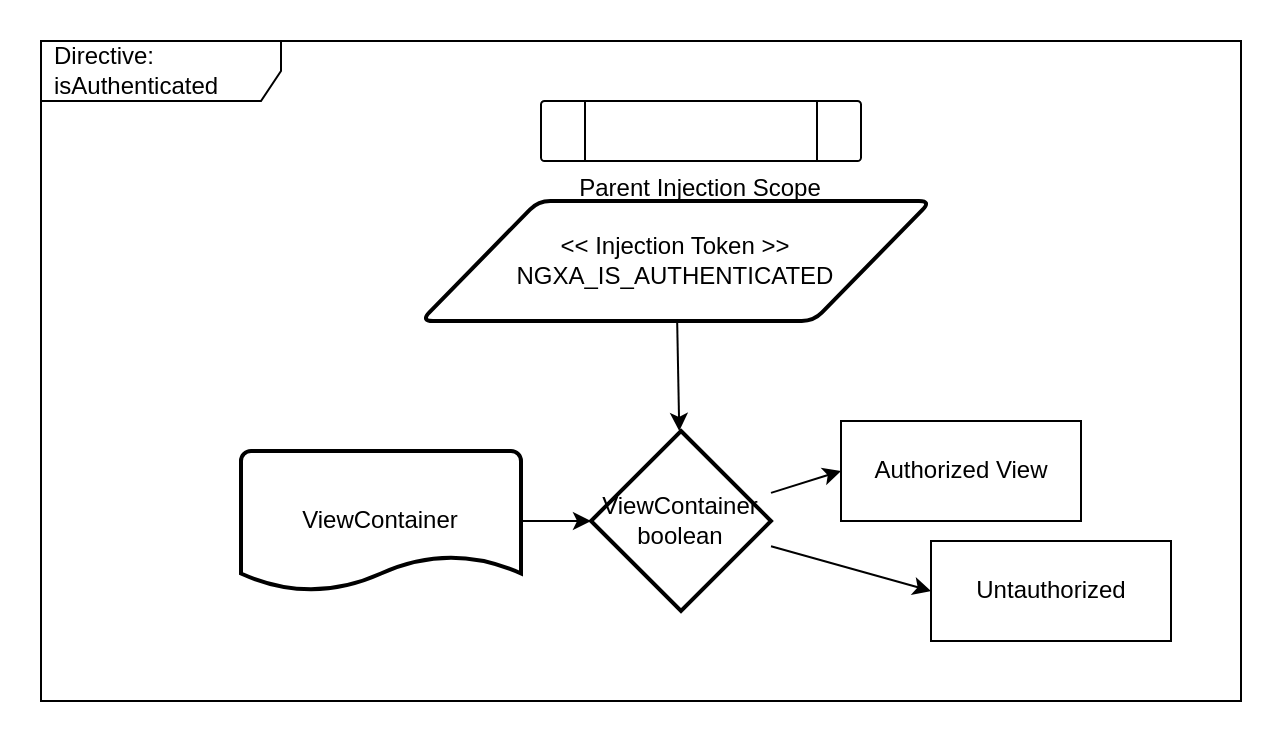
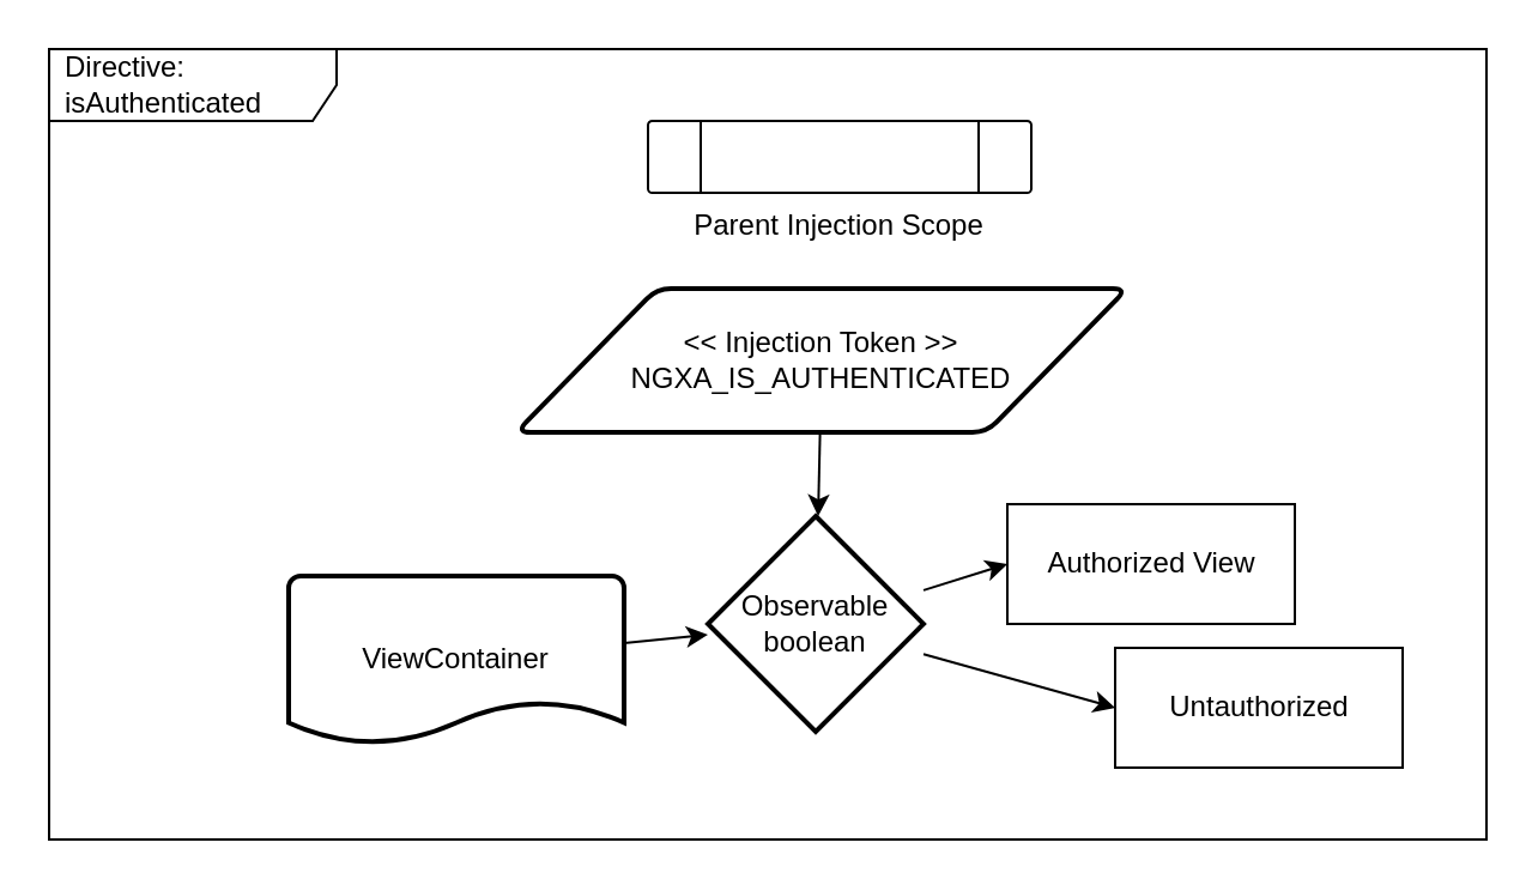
- <mxCell id="11" value="&amp;lt;&amp;lt; Injection Token &amp;gt;&amp;gt;&lt;br&gt;NGXA_IS_AUTHENTICATED" style="shape=parallelogram;html=1;strokeWidth=2;perimeter=parallelogramPerimeter;whiteSpace=wrap;rounded=1;arcSize=12;size=0.23;" vertex="1" parent="1"><mxGeometry x="210" y="100" width="255" height="60" as="geometry" /></mxCell>
+ <mxCell id="11" value="&amp;lt;&amp;lt; Injection Token &amp;gt;&amp;gt;&lt;br&gt;NGXA_IS_AUTHENTICATED" style="shape=parallelogram;html=1;strokeWidth=2;perimeter=parallelogramPerimeter;whiteSpace=wrap;rounded=1;arcSize=12;size=0.23;" vertex="1" parent="1"><mxGeometry x="215" y="120" width="255" height="60" as="geometry" /></mxCell>
- <mxCell id="9" value="ViewContainer" style="strokeWidth=2;html=1;shape=mxgraph.flowchart.document2;whiteSpace=wrap;size=0.25;" parent="1" vertex="1"><mxGeometry x="120" y="225" width="140" height="70" as="geometry" /></mxCell>
+ <mxCell id="9" value="ViewContainer" style="strokeWidth=2;html=1;shape=mxgraph.flowchart.document2;whiteSpace=wrap;size=0.25;" parent="1" vertex="1"><mxGeometry x="120" y="240" width="140" height="70" as="geometry" /></mxCell>
- <mxCell id="7" value="ViewContainer&lt;br&gt;boolean" style="strokeWidth=2;html=1;shape=mxgraph.flowchart.decision;whiteSpace=wrap;" parent="1" vertex="1"><mxGeometry x="295" y="215" width="90" height="90" as="geometry" /></mxCell>
+ <mxCell id="7" value="Observable&lt;br&gt;boolean" style="strokeWidth=2;html=1;shape=mxgraph.flowchart.decision;whiteSpace=wrap;" parent="1" vertex="1"><mxGeometry x="295" y="215" width="90" height="90" as="geometry" /></mxCell>
